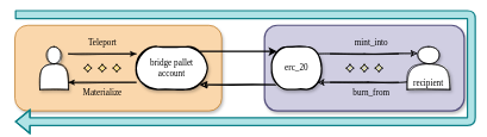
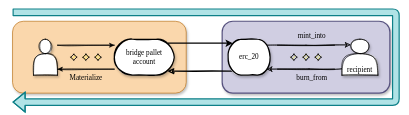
- <mxCell id="8" value="Teleport" style="text;html=1;strokeColor=none;fillColor=none;align=center;verticalAlign=middle;whiteSpace=wrap;rounded=0;fontFamily=Comic Sans MS;sketch=1;shadow=1;" vertex="1" parent="1"><mxGeometry x="112.5" y="45" width="60" height="30" as="geometry" /></mxCell>
